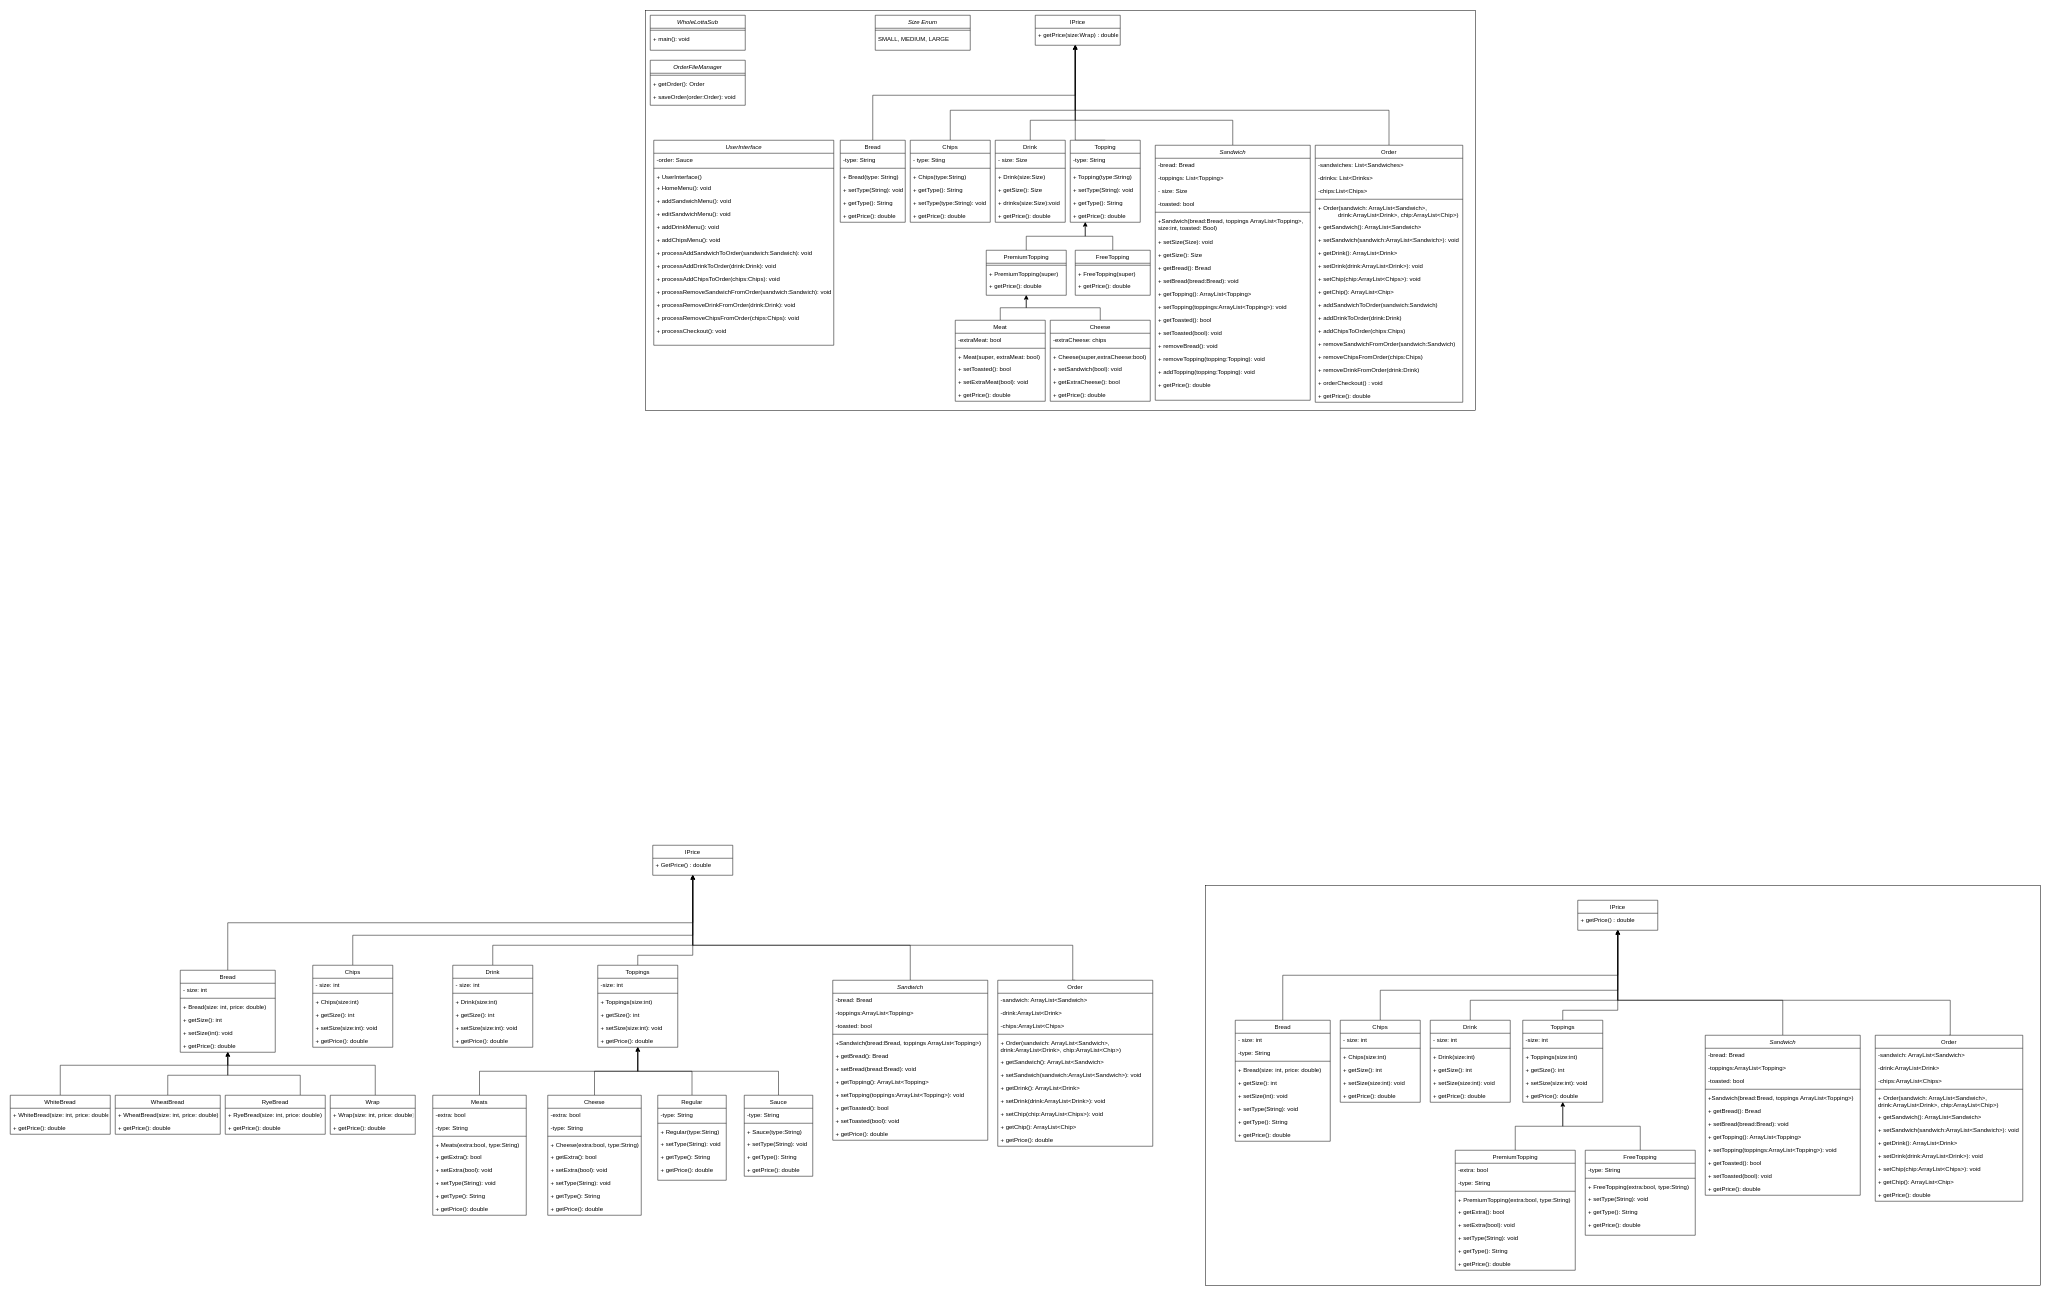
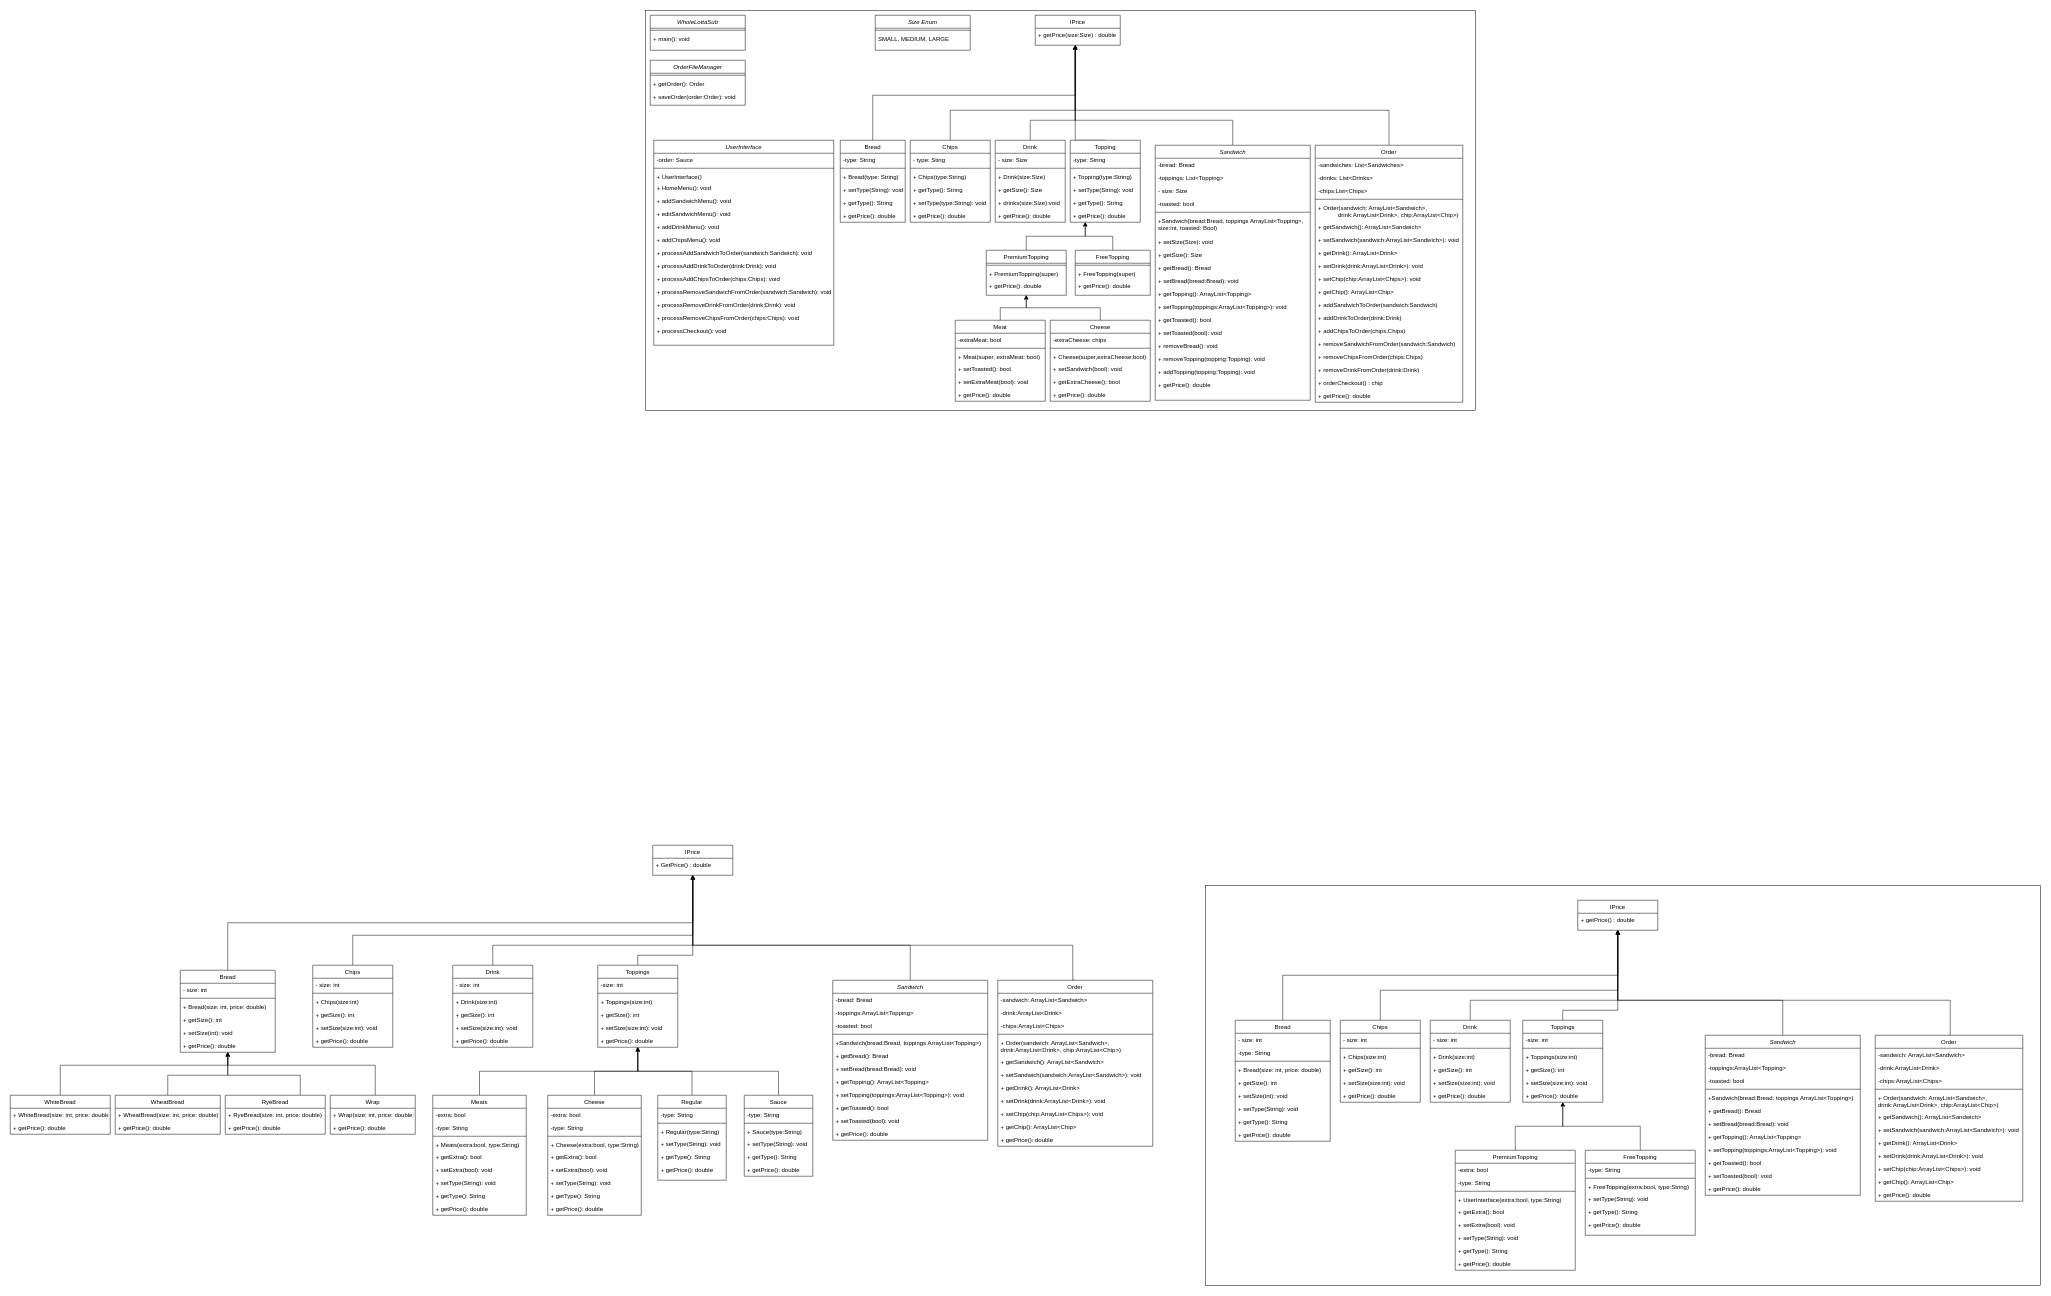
- <mxCell id="254" value="+ getPrice(size:Wrap) : double" style="text;align=left;verticalAlign=top;spacingLeft=4;spacingRight=4;overflow=hidden;rotatable=0;points=[[0,0.5],[1,0.5]];portConstraint=eastwest;" vertex="1" parent="253"><mxGeometry y="26" width="170" height="26" as="geometry" /></mxCell>
+ <mxCell id="254" value="+ getPrice(size:Size) : double" style="text;align=left;verticalAlign=top;spacingLeft=4;spacingRight=4;overflow=hidden;rotatable=0;points=[[0,0.5],[1,0.5]];portConstraint=eastwest;" vertex="1" parent="253"><mxGeometry y="26" width="170" height="26" as="geometry" /></mxCell>
- <mxCell id="243" value="+ orderCheckout() : void" style="text;align=left;verticalAlign=top;spacingLeft=4;spacingRight=4;overflow=hidden;rotatable=0;points=[[0,0.5],[1,0.5]];portConstraint=eastwest;" vertex="1" parent="225"><mxGeometry y="462" width="295" height="26" as="geometry" /></mxCell>
+ <mxCell id="243" value="+ orderCheckout() : chip" style="text;align=left;verticalAlign=top;spacingLeft=4;spacingRight=4;overflow=hidden;rotatable=0;points=[[0,0.5],[1,0.5]];portConstraint=eastwest;" vertex="1" parent="225"><mxGeometry y="462" width="295" height="26" as="geometry" /></mxCell>
- <mxCell id="181" value="+ PremiumTopping(extra:bool, type:String)" style="text;align=left;verticalAlign=top;spacingLeft=4;spacingRight=4;overflow=hidden;rotatable=0;points=[[0,0.5],[1,0.5]];portConstraint=eastwest;" vertex="1" parent="177"><mxGeometry y="86" width="240" height="24" as="geometry" /></mxCell>
+ <mxCell id="181" value="+ UserInterface(extra:bool, type:String)" style="text;align=left;verticalAlign=top;spacingLeft=4;spacingRight=4;overflow=hidden;rotatable=0;points=[[0,0.5],[1,0.5]];portConstraint=eastwest;" vertex="1" parent="177"><mxGeometry y="86" width="240" height="24" as="geometry" /></mxCell>
